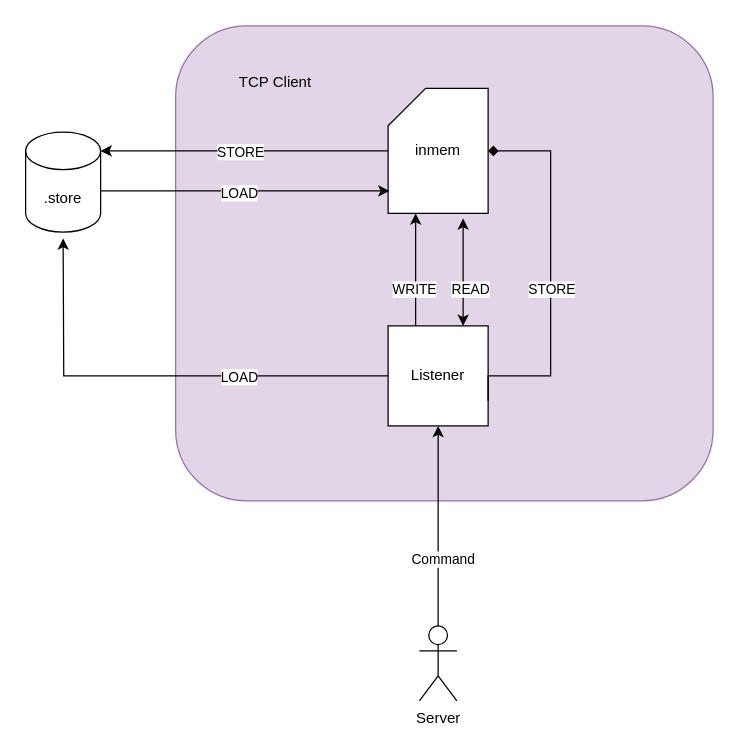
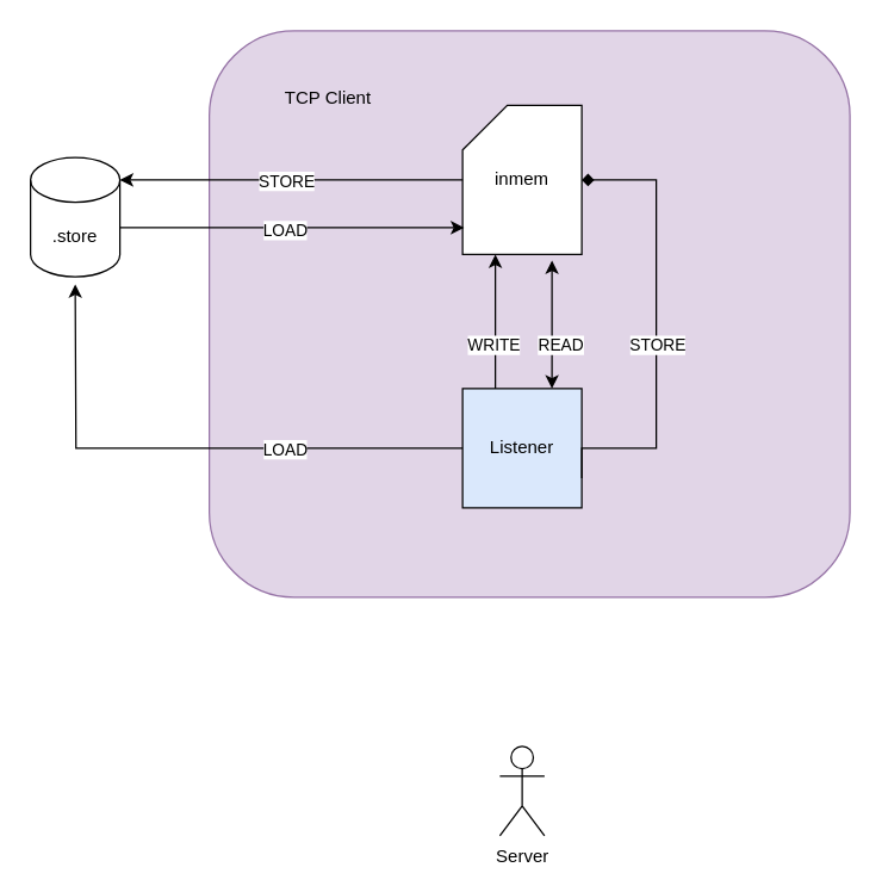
- <mxCell id="8" value="&lt;div&gt;Listener&lt;/div&gt;" style="whiteSpace=wrap;html=1;aspect=fixed;" parent="1" vertex="1"><mxGeometry x="310" y="260" width="80" height="80" as="geometry" /></mxCell>
+ <mxCell id="8" value="&lt;div&gt;Listener&lt;/div&gt;" style="whiteSpace=wrap;html=1;aspect=fixed;fillColor=#dae8fc;" parent="1" vertex="1"><mxGeometry x="310" y="260" width="80" height="80" as="geometry" /></mxCell>
- <mxCell id="11" style="edgeStyle=orthogonalEdgeStyle;rounded=0;orthogonalLoop=1;jettySize=auto;html=1;" parent="1" source="13" target="8" edge="1"><mxGeometry relative="1" as="geometry" /></mxCell>
- <mxCell id="12" value="&lt;div&gt;Command&lt;/div&gt;" style="edgeLabel;html=1;align=center;verticalAlign=middle;resizable=0;points=[];" parent="11" vertex="1" connectable="0"><mxGeometry x="-0.321" y="-3" relative="1" as="geometry"><mxPoint as="offset" /></mxGeometry></mxCell>
